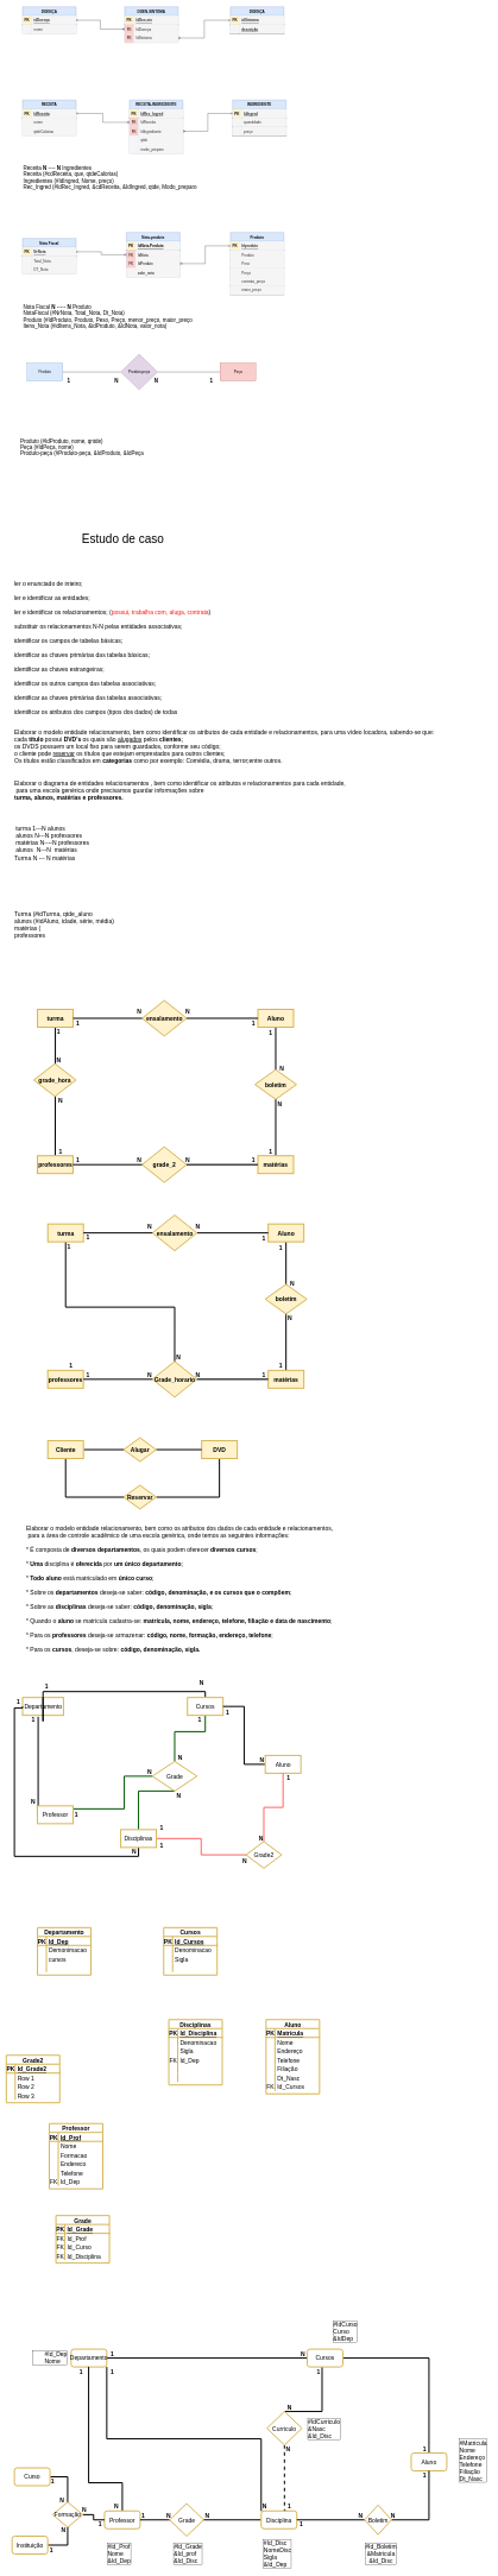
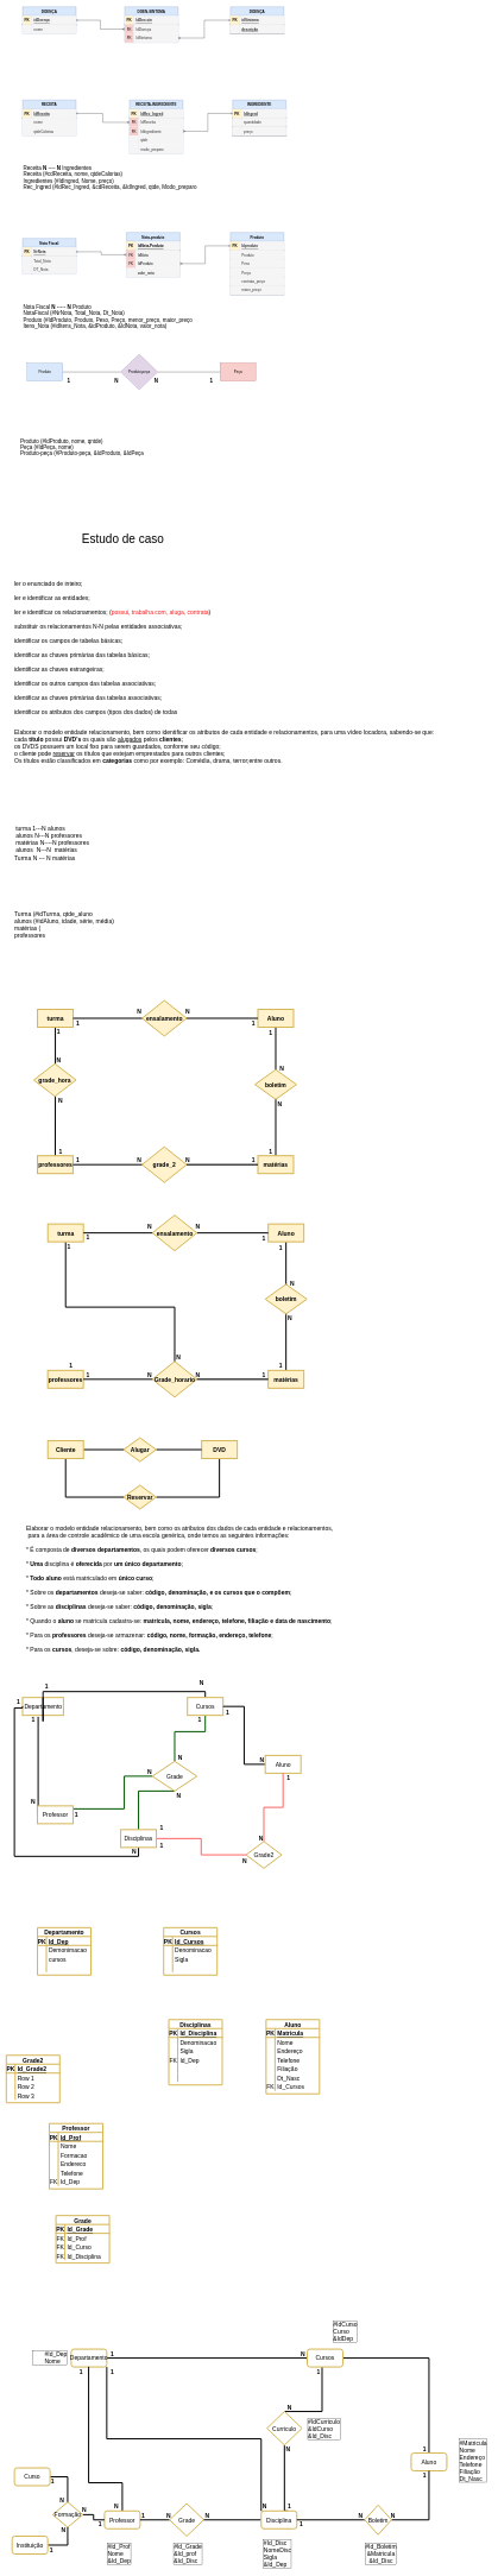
- <mxCell id="120" value="Receita &lt;b&gt;N&lt;/b&gt; ---- &lt;b&gt;N&lt;/b&gt; Ingredientes&lt;br&gt;Receita (#cdReceita, que, qtdeCalorias)&lt;br&gt;Ingredientes (#IdIngred, Nome, preço)&lt;br&gt;Rec_Ingred (#IdRec_Ingred, &amp;amp;cdReceita, &amp;amp;IdIngred, qtde, Modo_preparo" style="text;html=1;align=left;verticalAlign=middle;resizable=0;points=[];autosize=1;strokeColor=none;fillColor=none;fontSize=18;" parent="1" vertex="1"><mxGeometry x="75.5" y="550" width="600" height="90" as="geometry" /></mxCell>
+ <mxCell id="120" value="Receita &lt;b&gt;N&lt;/b&gt; ---- &lt;b&gt;N&lt;/b&gt; Ingredientes&lt;br&gt;Receita (#cdReceita, nome, qtdeCalorias)&lt;br&gt;Ingredientes (#IdIngred, Nome, preço)&lt;br&gt;Rec_Ingred (#IdRec_Ingred, &amp;amp;cdReceita, &amp;amp;IdIngred, qtde, Modo_preparo" style="text;html=1;align=left;verticalAlign=middle;resizable=0;points=[];autosize=1;strokeColor=none;fillColor=none;fontSize=18;" parent="1" vertex="1"><mxGeometry x="75.5" y="550" width="600" height="90" as="geometry" /></mxCell>
- <mxCell id="125" value="Elaborar o diagrama de entidades relacionamentos , bem como identificar os atributos e relacionamentos para cada entidade,&lt;br&gt;&amp;nbsp;para uma escola genérica onde precisamos guardar informações sobre&lt;br&gt;&lt;b&gt;turma, alunos, matérias e professores.&amp;nbsp;&lt;/b&gt;" style="text;html=1;align=left;verticalAlign=middle;resizable=0;points=[];autosize=1;strokeColor=none;fillColor=none;fontSize=20;fontColor=#000000;" parent="1" vertex="1"><mxGeometry x="45.75" y="2620" width="1130" height="80" as="geometry" /></mxCell>
- <mxCell id="387" value="#IdCurriculo&lt;br&gt;&amp;amp;Nasc&lt;br&gt;&amp;amp;Id_Disc" style="text;html=1;align=left;verticalAlign=middle;resizable=0;points=[];autosize=1;strokeColor=none;fillColor=none;fontSize=20;fontColor=#000000;labelBorderColor=default;" vertex="1" parent="1"><mxGeometry x="1034.12" y="8140" width="120" height="80" as="geometry" /></mxCell>
+ <mxCell id="387" value="#IdCurriculo&lt;br&gt;&amp;amp;IdCurso&lt;br&gt;&amp;amp;Id_Disc" style="text;html=1;align=left;verticalAlign=middle;resizable=0;points=[];autosize=1;strokeColor=none;fillColor=none;fontSize=20;fontColor=#000000;labelBorderColor=default;" vertex="1" parent="1"><mxGeometry x="1034.12" y="8140" width="120" height="80" as="geometry" /></mxCell>
- <mxCell id="353" style="edgeStyle=orthogonalEdgeStyle;rounded=0;orthogonalLoop=1;jettySize=auto;html=1;entryX=0.75;entryY=0;entryDx=0;entryDy=0;fontSize=20;fontColor=#000000;endArrow=none;endFill=0;strokeColor=#000000;strokeWidth=4;exitX=0.5;exitY=1;exitDx=0;exitDy=0;dashed=1;" edge="1" parent="1" source="354" target="357"><mxGeometry relative="1" as="geometry"><Array as="points"><mxPoint x="957.12" y="8455" /></Array></mxGeometry></mxCell>
+ <mxCell id="353" style="edgeStyle=orthogonalEdgeStyle;rounded=0;orthogonalLoop=1;jettySize=auto;html=1;entryX=0.75;entryY=0;entryDx=0;entryDy=0;fontSize=20;fontColor=#000000;endArrow=none;endFill=0;strokeColor=#000000;strokeWidth=4;exitX=0.5;exitY=1;exitDx=0;exitDy=0;" edge="1" parent="1" source="354" target="357"><mxGeometry relative="1" as="geometry"><Array as="points"><mxPoint x="957.12" y="8455" /></Array></mxGeometry></mxCell>
